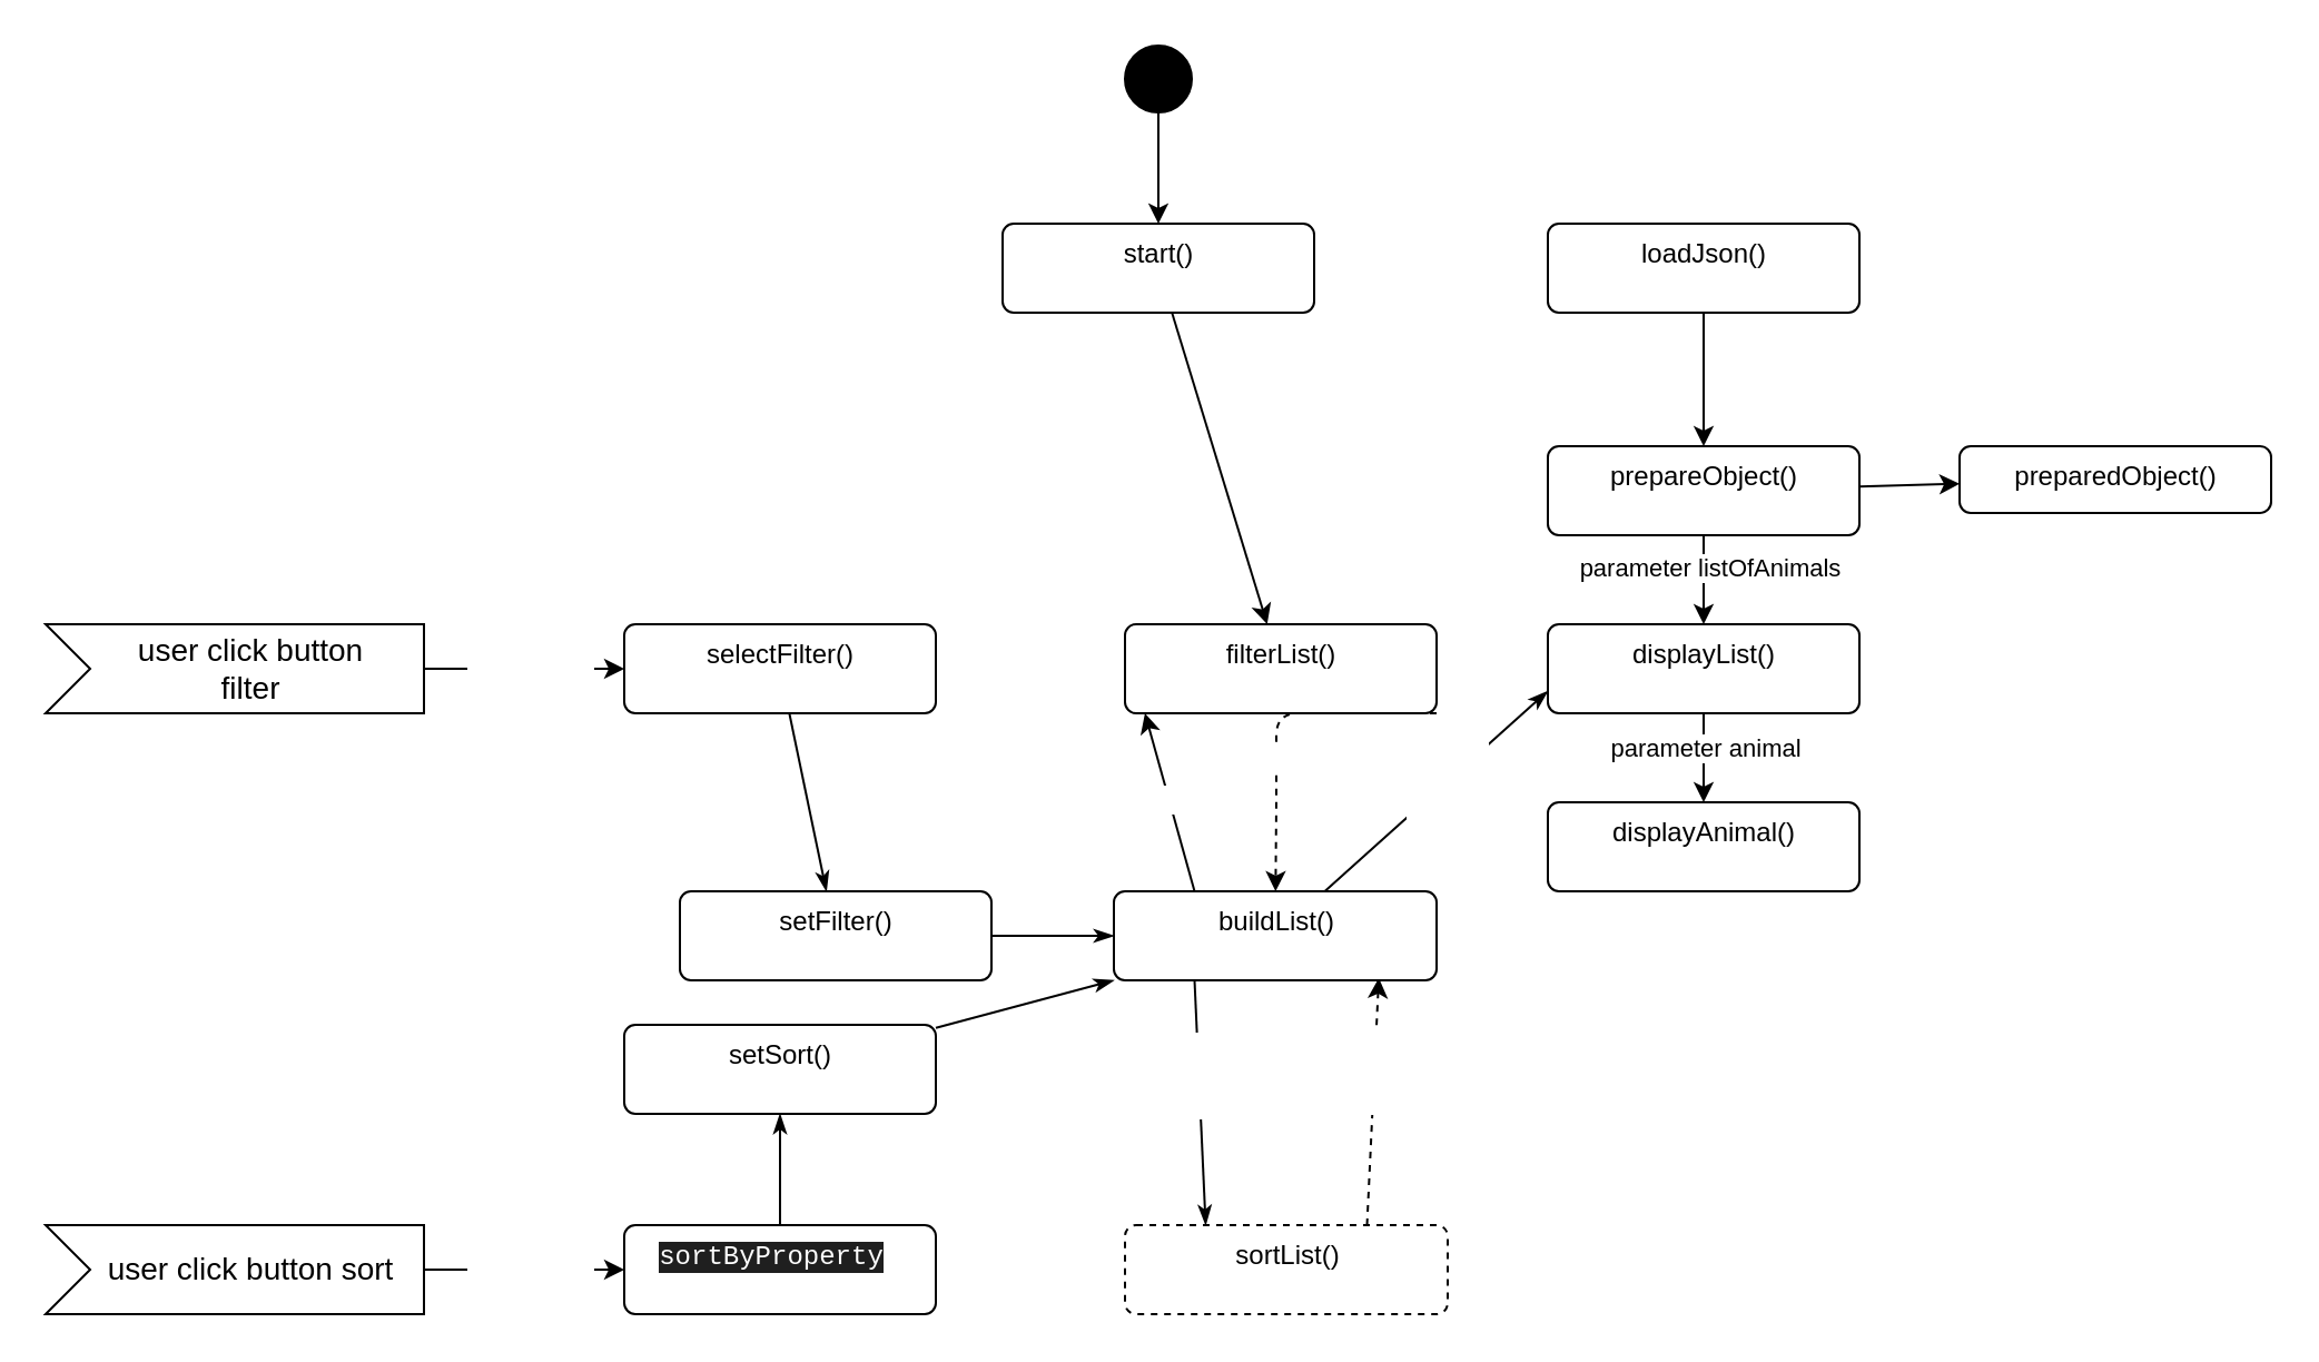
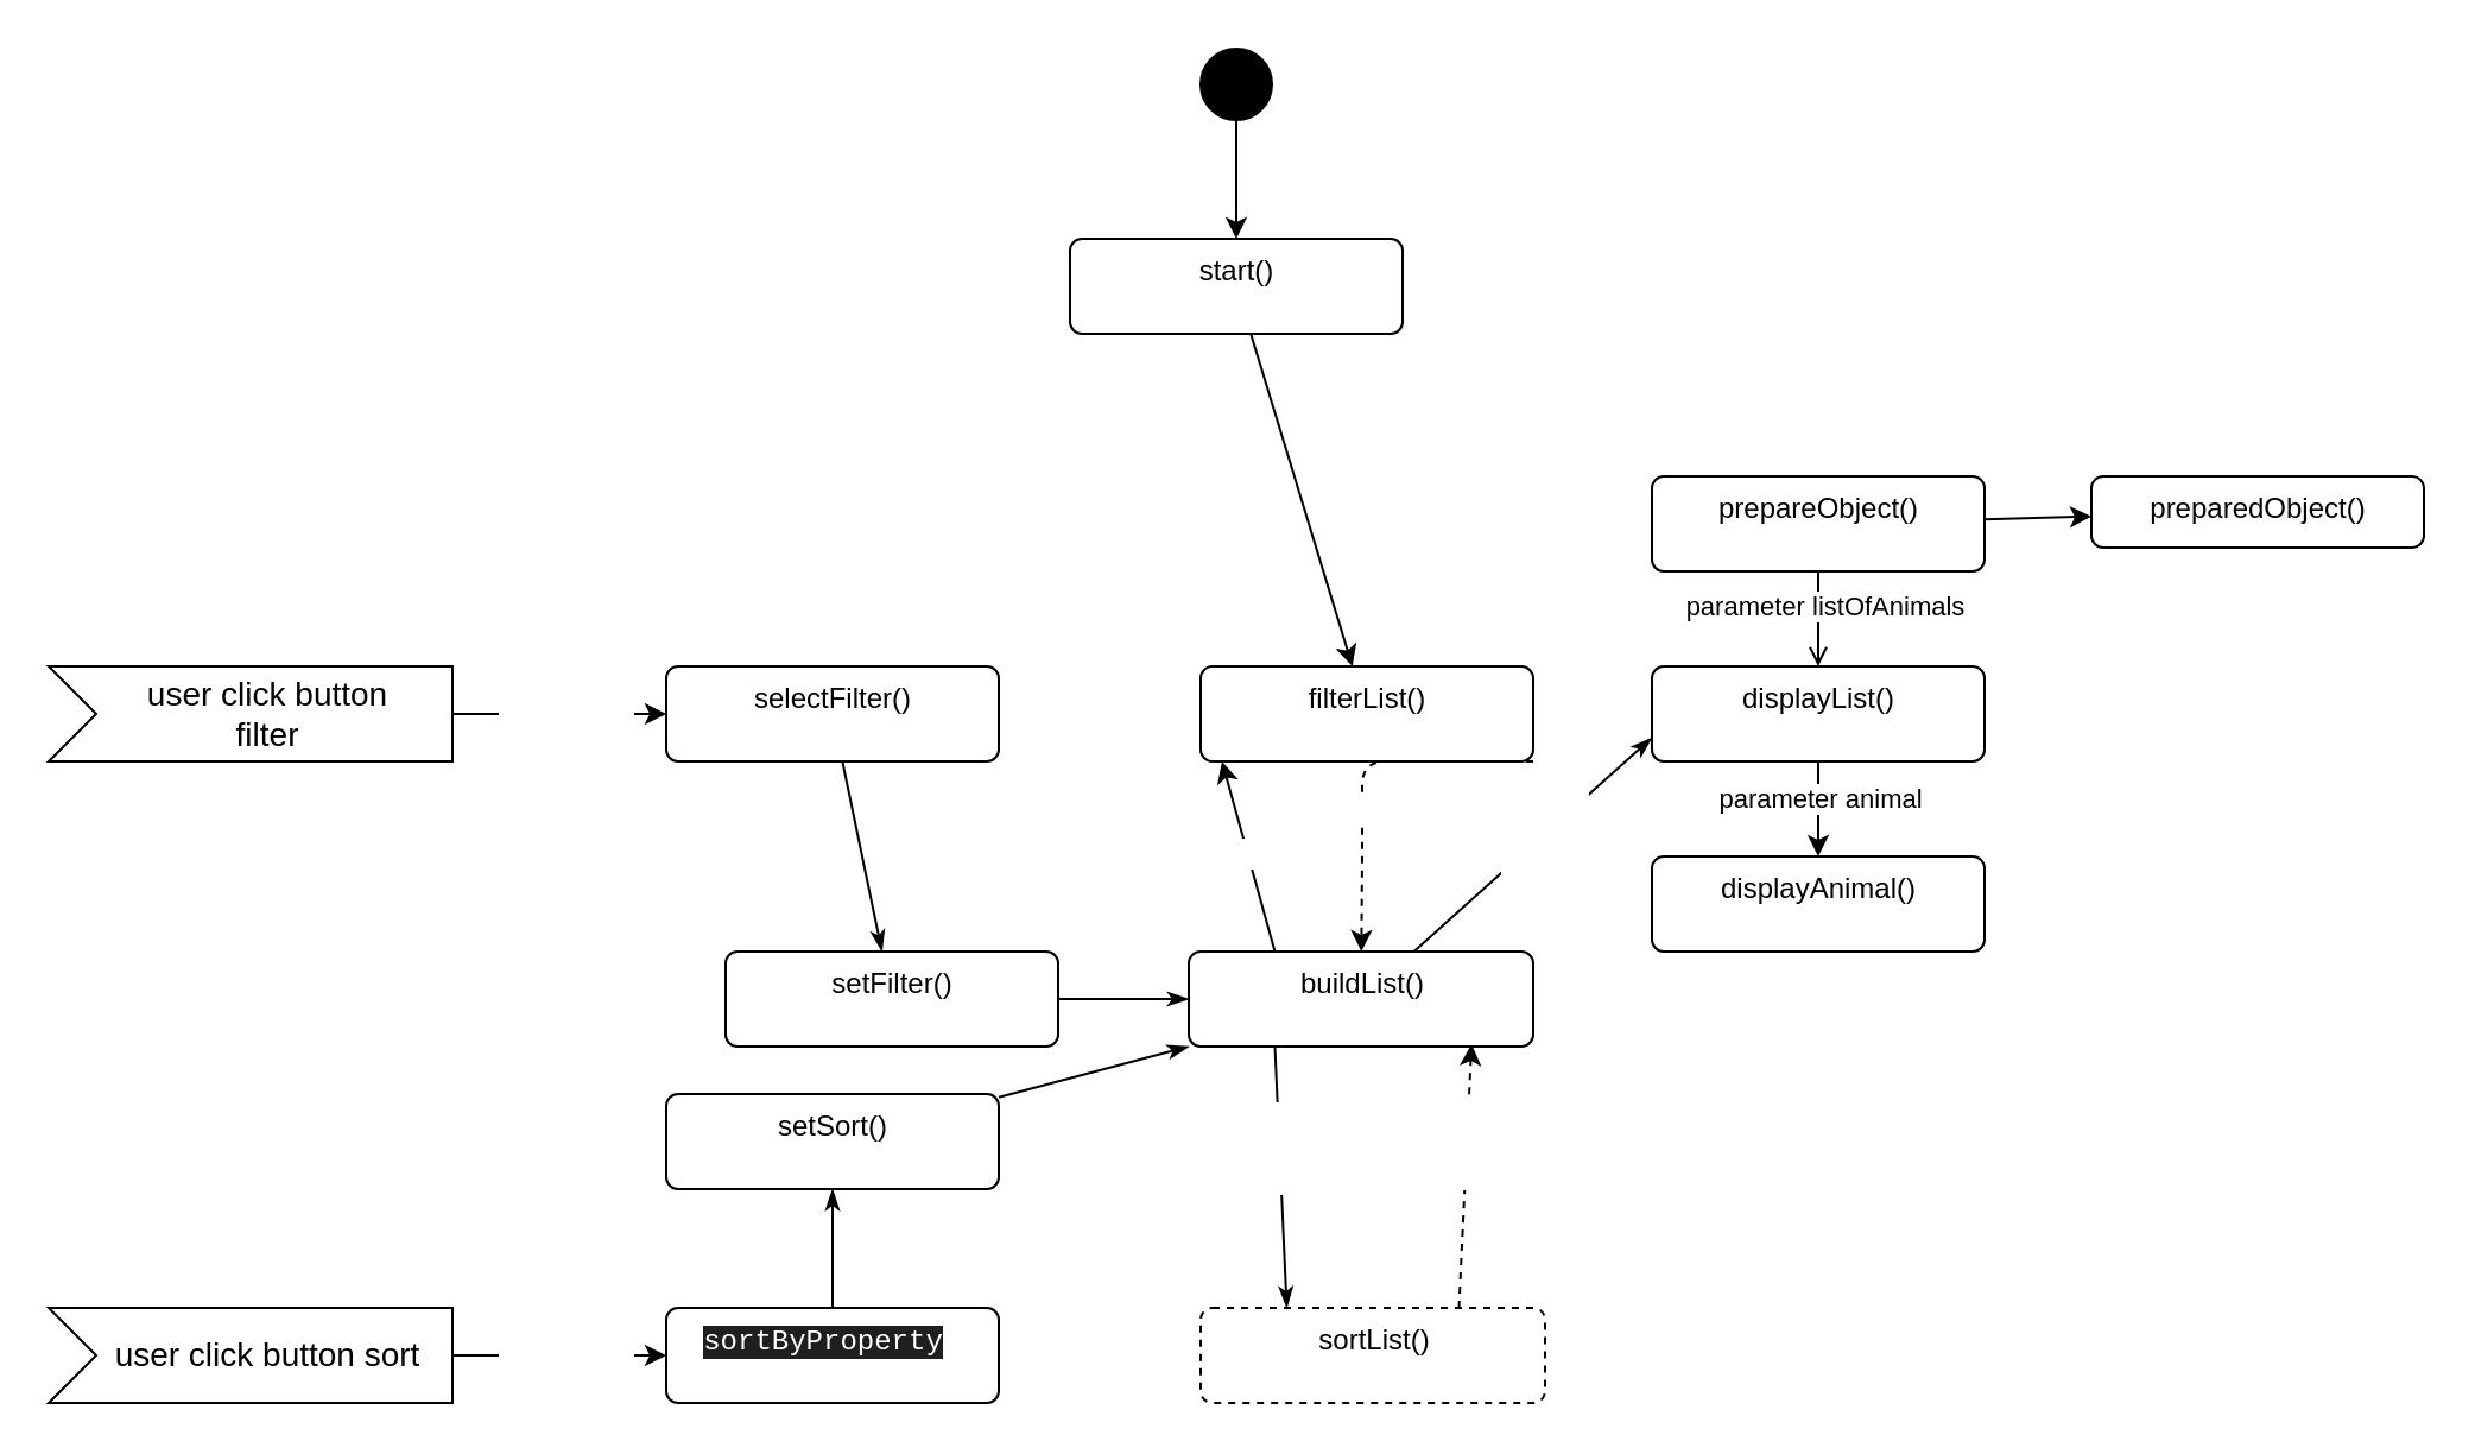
- <mxCell id="7" value="loadJson()" style="html=1;align=center;verticalAlign=top;rounded=1;absoluteArcSize=1;arcSize=10;dashed=0;" parent="1" vertex="1"><mxGeometry x="695" y="100" width="140" height="40" as="geometry" /></mxCell>
- <mxCell id="6" value="" style="edgeStyle=none;html=1;" parent="1" source="7" target="11" edge="1"><mxGeometry relative="1" as="geometry" /></mxCell>
- <mxCell id="9" value="" style="edgeStyle=none;html=1;" parent="1" source="11" target="15" edge="1"><mxGeometry relative="1" as="geometry" /></mxCell>
+ <mxCell id="9" value="" style="edgeStyle=none;html=1;endArrow=open;" parent="1" source="11" target="15" edge="1"><mxGeometry relative="1" as="geometry" /></mxCell>
